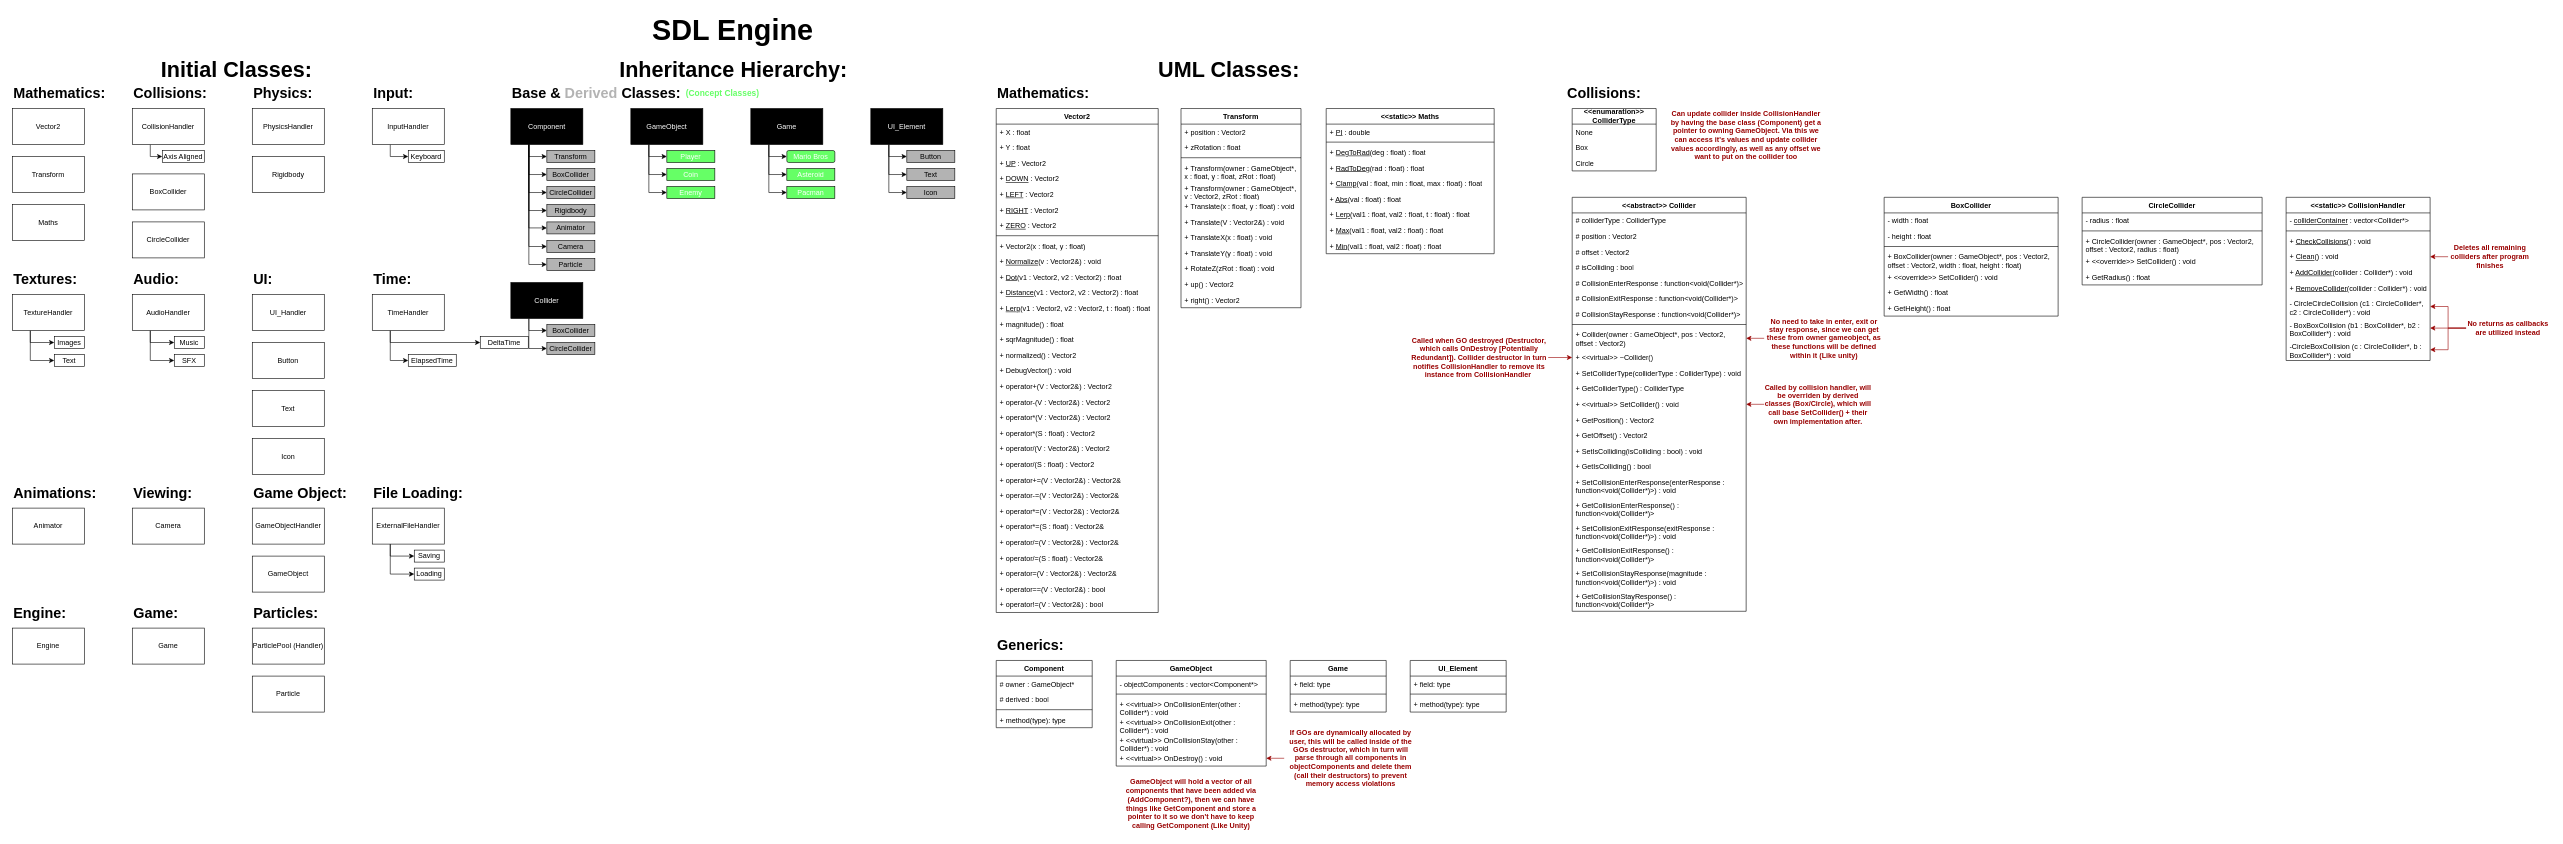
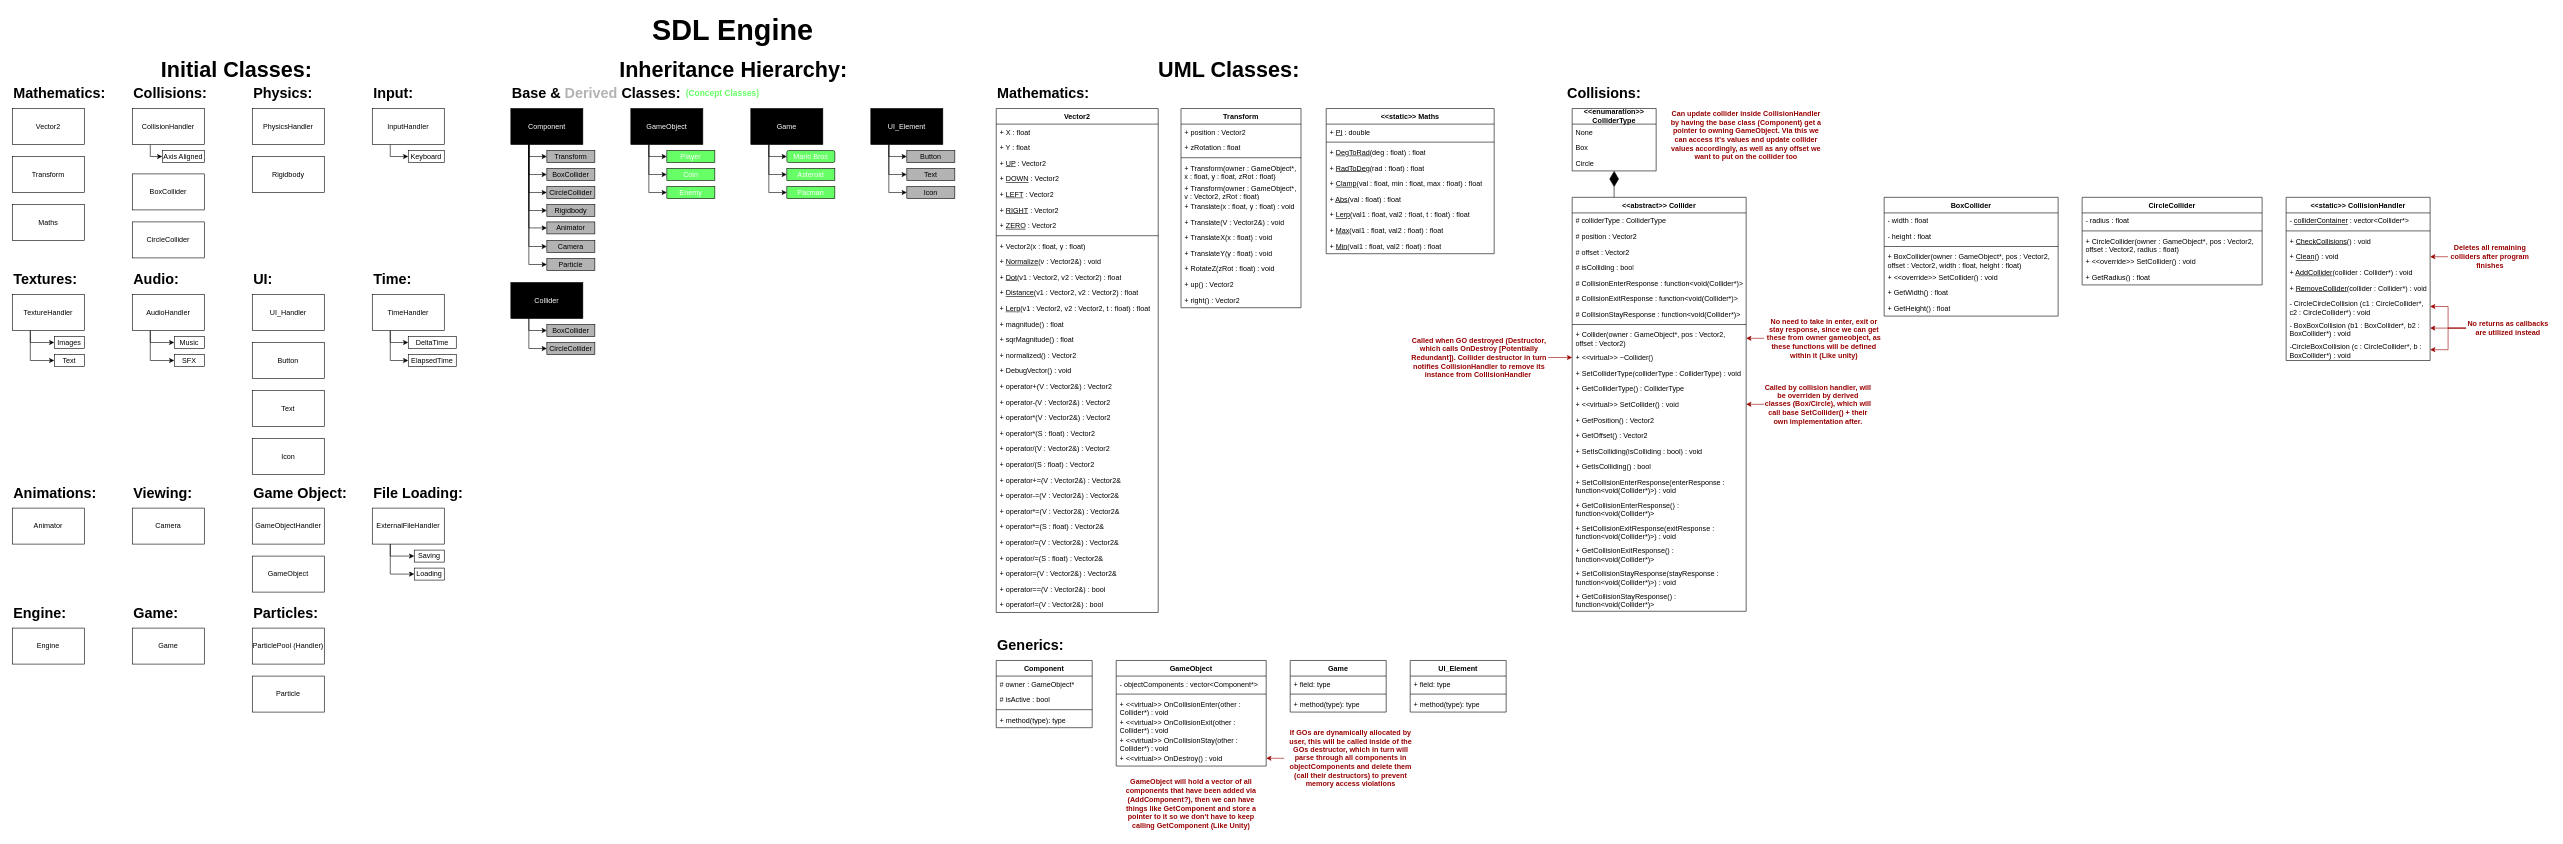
+ <mxCell id="217" value="" style="endArrow=diamondThin;endFill=1;endSize=24;html=1;rounded=0;entryX=0.5;entryY=1;entryDx=0;entryDy=0;exitX=0.241;exitY=0;exitDx=0;exitDy=0;exitPerimeter=0;" parent="1" source="183" target="212" edge="1"><mxGeometry width="160" relative="1" as="geometry"><mxPoint x="2690" y="320" as="sourcePoint" /><mxPoint x="2705" y="290" as="targetPoint" /></mxGeometry></mxCell>
- <mxCell id="92" value="DeltaTime" style="rounded=0;whiteSpace=wrap;html=1;" parent="1" vertex="1"><mxGeometry x="800" y="560" width="80" height="20" as="geometry" /></mxCell>
+ <mxCell id="92" value="DeltaTime" style="rounded=0;whiteSpace=wrap;html=1;" parent="1" vertex="1"><mxGeometry x="680" y="560" width="80" height="20" as="geometry" /></mxCell>
- <mxCell id="205" value="+ SetCollisionStayResponse(magnitude : function&amp;lt;void(Collider*)&amp;gt;) : void" style="text;strokeColor=none;fillColor=none;align=left;verticalAlign=top;spacingLeft=4;spacingRight=4;overflow=hidden;rotatable=0;points=[[0,0.5],[1,0.5]];portConstraint=eastwest;whiteSpace=wrap;html=1;" parent="183" vertex="1"><mxGeometry y="614" width="290" height="38" as="geometry" /></mxCell>
+ <mxCell id="205" value="+ SetCollisionStayResponse(stayResponse : function&amp;lt;void(Collider*)&amp;gt;) : void" style="text;strokeColor=none;fillColor=none;align=left;verticalAlign=top;spacingLeft=4;spacingRight=4;overflow=hidden;rotatable=0;points=[[0,0.5],[1,0.5]];portConstraint=eastwest;whiteSpace=wrap;html=1;" parent="183" vertex="1"><mxGeometry y="614" width="290" height="38" as="geometry" /></mxCell>
- <mxCell id="153" value="# derived : bool" style="text;strokeColor=none;fillColor=none;align=left;verticalAlign=top;spacingLeft=4;spacingRight=4;overflow=hidden;rotatable=0;points=[[0,0.5],[1,0.5]];portConstraint=eastwest;whiteSpace=wrap;html=1;" parent="151" vertex="1"><mxGeometry y="52" width="160" height="26" as="geometry" /></mxCell>
+ <mxCell id="153" value="# isActive : bool" style="text;strokeColor=none;fillColor=none;align=left;verticalAlign=top;spacingLeft=4;spacingRight=4;overflow=hidden;rotatable=0;points=[[0,0.5],[1,0.5]];portConstraint=eastwest;whiteSpace=wrap;html=1;" parent="151" vertex="1"><mxGeometry y="52" width="160" height="26" as="geometry" /></mxCell>
